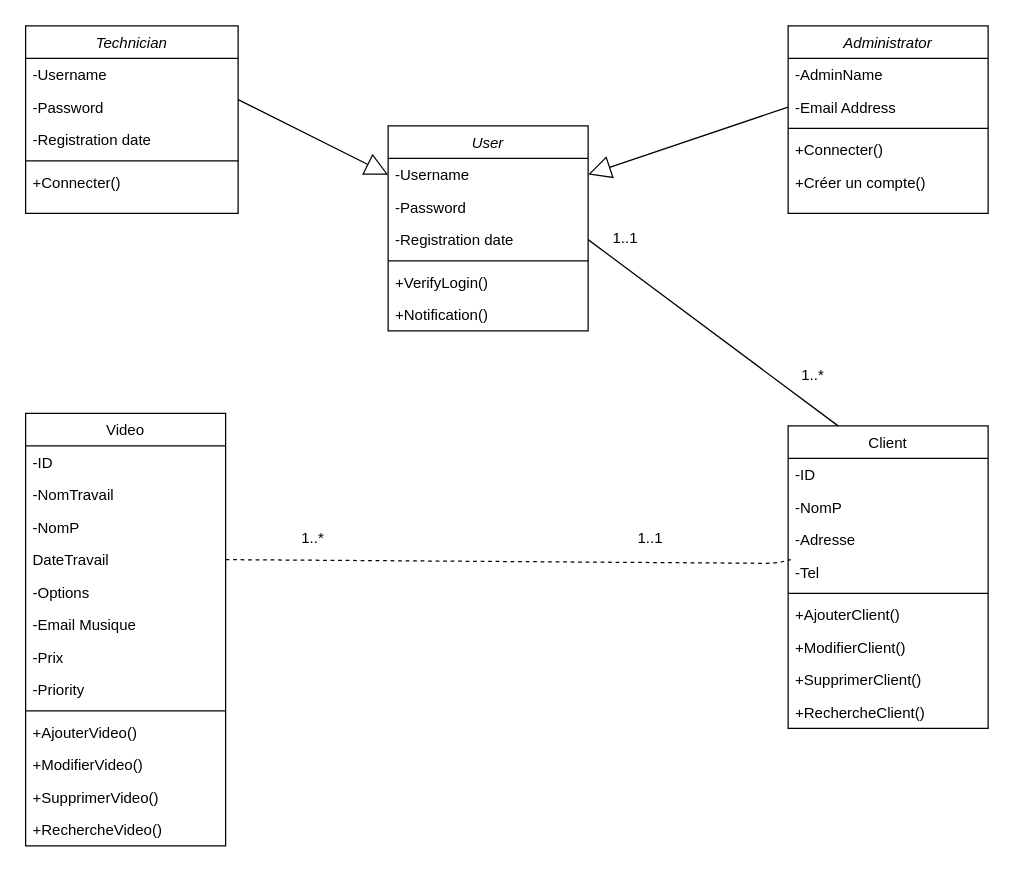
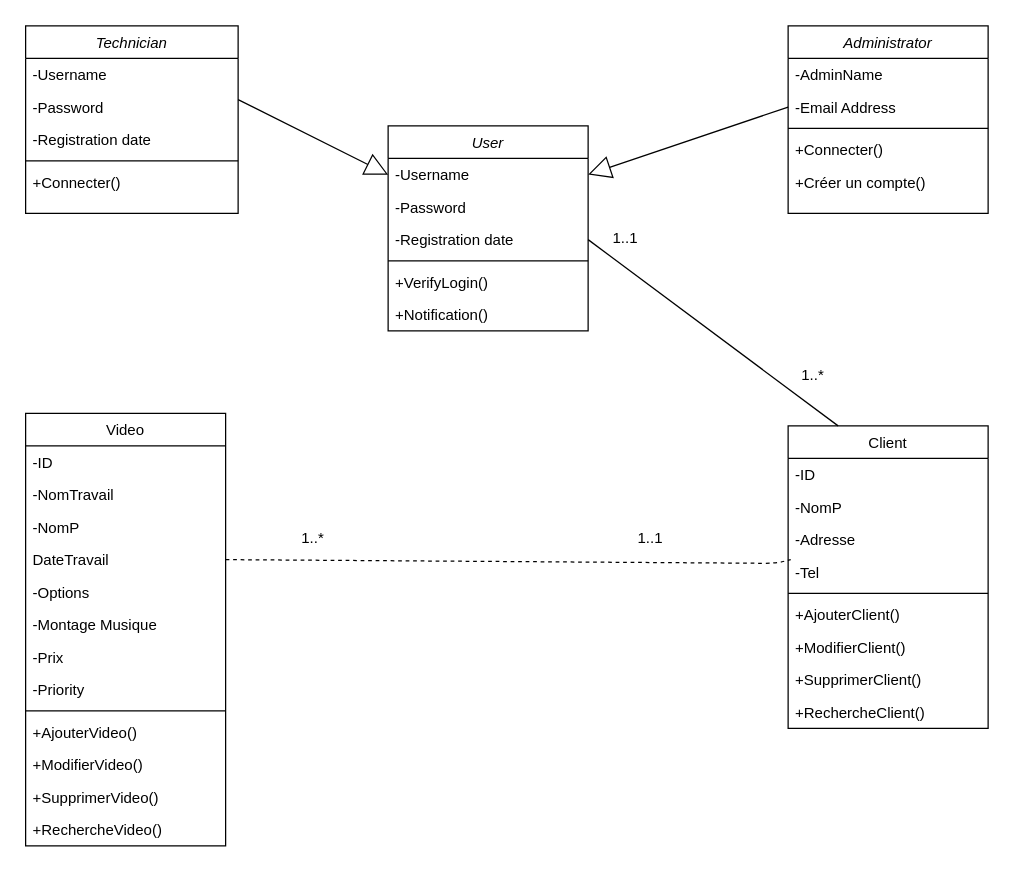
- <mxCell id="25" value="-Email Musique" style="text;align=left;verticalAlign=top;spacingLeft=4;spacingRight=4;overflow=hidden;rotatable=0;points=[[0,0.5],[1,0.5]];portConstraint=eastwest;rounded=0;shadow=0;html=0;" parent="19" vertex="1"><mxGeometry y="156" width="160" height="26" as="geometry" /></mxCell>
+ <mxCell id="25" value="-Montage Musique" style="text;align=left;verticalAlign=top;spacingLeft=4;spacingRight=4;overflow=hidden;rotatable=0;points=[[0,0.5],[1,0.5]];portConstraint=eastwest;rounded=0;shadow=0;html=0;" parent="19" vertex="1"><mxGeometry y="156" width="160" height="26" as="geometry" /></mxCell>
